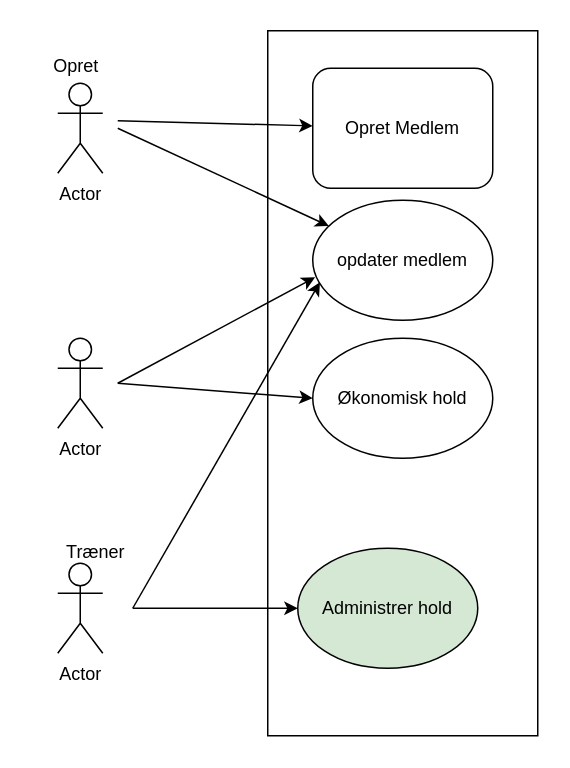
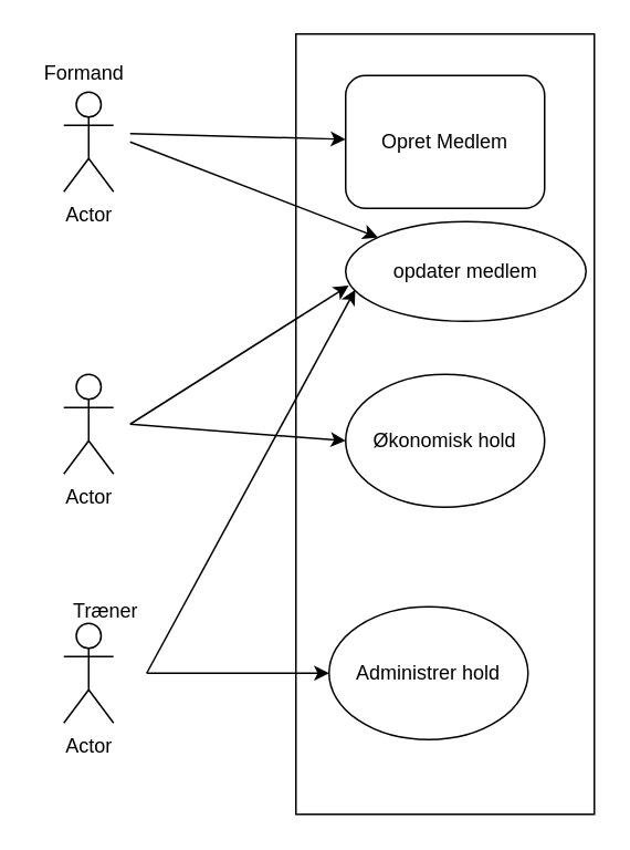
- <mxCell id="6" value="Opret" style="text;html=1;align=center;verticalAlign=middle;resizable=0;points=[];autosize=1;" vertex="1" parent="1"><mxGeometry x="20" y="34" width="60" height="20" as="geometry" /></mxCell>
+ <mxCell id="6" value="Formand" style="text;html=1;align=center;verticalAlign=middle;resizable=0;points=[];autosize=1;" vertex="1" parent="1"><mxGeometry x="20" y="34" width="60" height="20" as="geometry" /></mxCell>
- <mxCell id="14" value="opdater medlem" style="ellipse;whiteSpace=wrap;html=1;" vertex="1" parent="1"><mxGeometry x="208" y="133" width="120" height="80" as="geometry" /></mxCell>
+ <mxCell id="14" value="opdater medlem" style="ellipse;whiteSpace=wrap;html=1;" vertex="1" parent="1"><mxGeometry x="208" y="133" width="145" height="60" as="geometry" /></mxCell>
- <mxCell id="12" value="Administrer hold" style="ellipse;whiteSpace=wrap;html=1;fillColor=#d5e8d4;" vertex="1" parent="1"><mxGeometry x="198" y="365" width="120" height="80" as="geometry" /></mxCell>
+ <mxCell id="12" value="Administrer hold" style="ellipse;whiteSpace=wrap;html=1;" vertex="1" parent="1"><mxGeometry x="198" y="365" width="120" height="80" as="geometry" /></mxCell>
